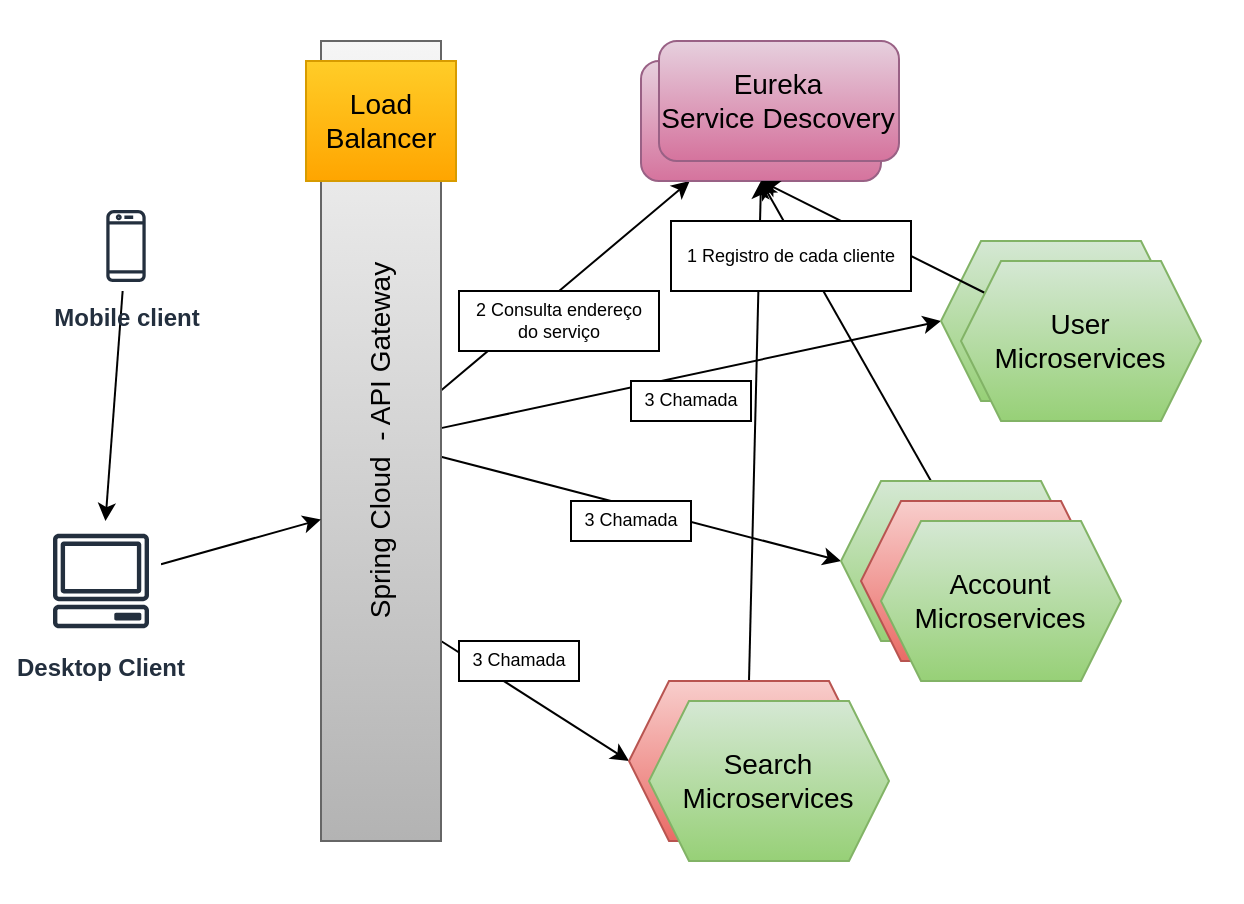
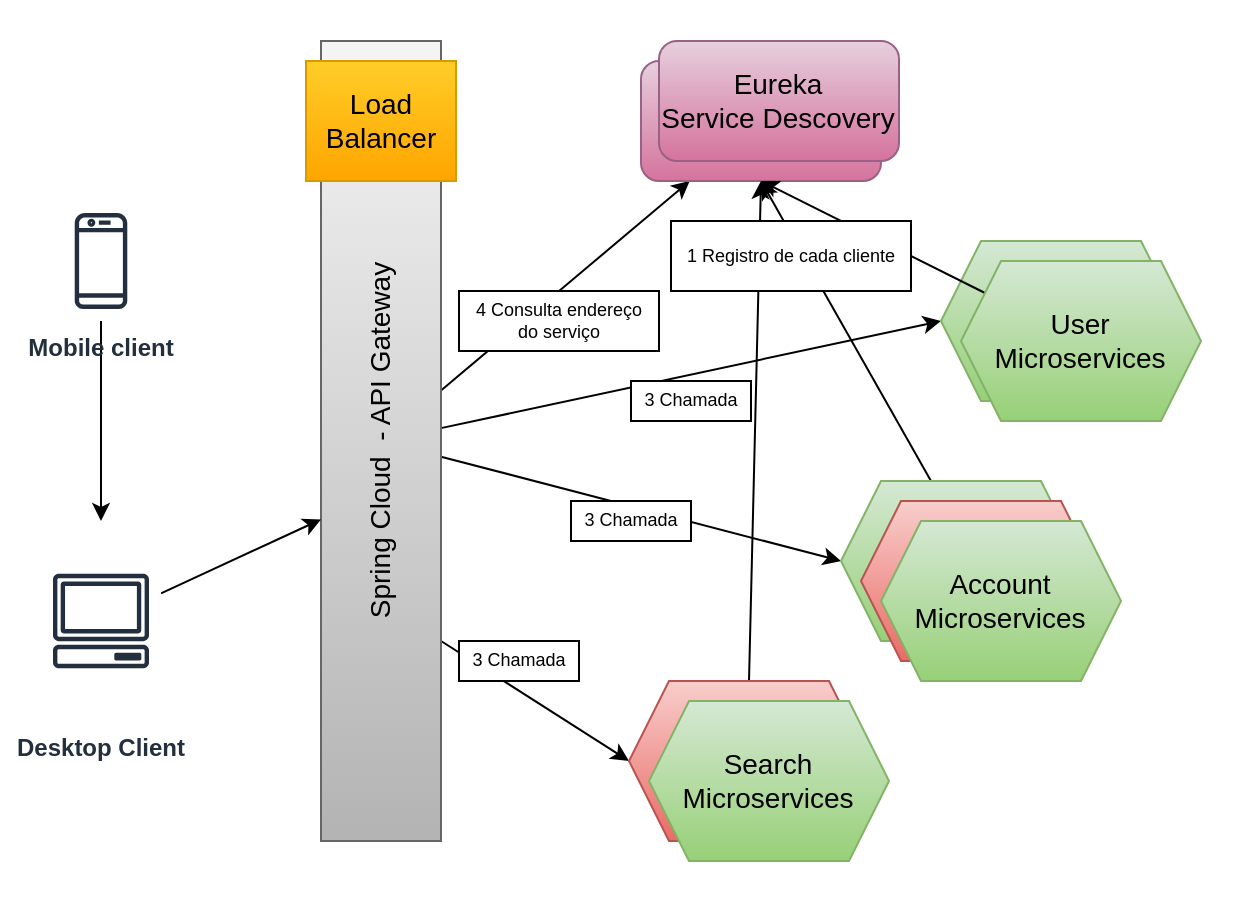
- <mxCell id="3" value="Mobile client" style="sketch=0;outlineConnect=0;fontColor=#232F3E;gradientColor=none;strokeColor=#232F3E;fillColor=#ffffff;dashed=0;verticalLabelPosition=bottom;verticalAlign=top;align=center;html=1;fontSize=12;fontStyle=1;aspect=fixed;shape=mxgraph.aws4.resourceIcon;resIcon=mxgraph.aws4.mobile_client;" vertex="1" parent="1"><mxGeometry x="20" y="100" width="85" height="45" as="geometry" /></mxCell>
+ <mxCell id="3" value="Mobile client" style="sketch=0;outlineConnect=0;fontColor=#232F3E;gradientColor=none;strokeColor=#232F3E;fillColor=#ffffff;dashed=0;verticalLabelPosition=bottom;verticalAlign=top;align=center;html=1;fontSize=12;fontStyle=1;aspect=fixed;shape=mxgraph.aws4.resourceIcon;resIcon=mxgraph.aws4.mobile_client;" vertex="1" parent="1"><mxGeometry x="20" y="100" width="60" height="60" as="geometry" /></mxCell>
- <mxCell id="24" value="&lt;span style=&quot;background-color: rgb(255 , 255 , 255)&quot;&gt;2 Consulta endereço &lt;br&gt;do serviço&lt;/span&gt;" style="text;html=1;align=center;verticalAlign=middle;resizable=0;points=[];autosize=1;strokeColor=default;fillColor=default;fontSize=9;fontFamily=Helvetica;gradientColor=#ffffff;" vertex="1" parent="1"><mxGeometry x="229" y="145" width="100" height="30" as="geometry" /></mxCell>
+ <mxCell id="24" value="&lt;span style=&quot;background-color: rgb(255 , 255 , 255)&quot;&gt;4 Consulta endereço &lt;br&gt;do serviço&lt;/span&gt;" style="text;html=1;align=center;verticalAlign=middle;resizable=0;points=[];autosize=1;strokeColor=default;fillColor=default;fontSize=9;fontFamily=Helvetica;gradientColor=#ffffff;" vertex="1" parent="1"><mxGeometry x="229" y="145" width="100" height="30" as="geometry" /></mxCell>
- <mxCell id="10" value="Desktop Client" style="sketch=0;outlineConnect=0;fontColor=#232F3E;gradientColor=none;strokeColor=#232F3E;fillColor=#ffffff;dashed=0;verticalLabelPosition=bottom;verticalAlign=top;align=center;html=1;fontSize=12;fontStyle=1;aspect=fixed;shape=mxgraph.aws4.resourceIcon;resIcon=mxgraph.aws4.client;" vertex="1" parent="1"><mxGeometry x="20" y="260" width="60" height="60" as="geometry" /></mxCell>
+ <mxCell id="10" value="Desktop Client" style="sketch=0;outlineConnect=0;fontColor=#232F3E;gradientColor=none;strokeColor=#232F3E;fillColor=#ffffff;dashed=0;verticalLabelPosition=bottom;verticalAlign=top;align=center;html=1;fontSize=12;fontStyle=1;aspect=fixed;shape=mxgraph.aws4.resourceIcon;resIcon=mxgraph.aws4.client;" vertex="1" parent="1"><mxGeometry x="20" y="260" width="60" height="100" as="geometry" /></mxCell>
